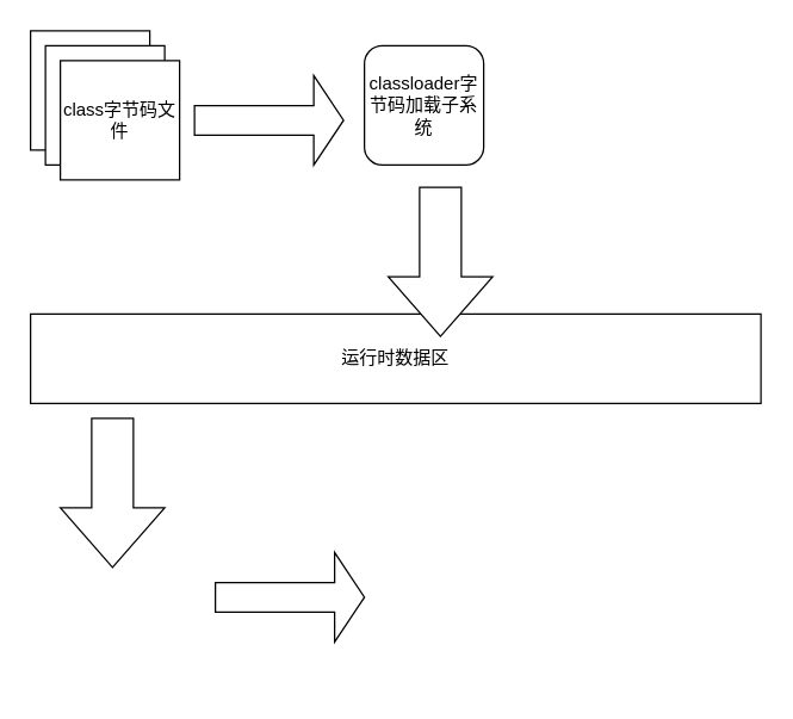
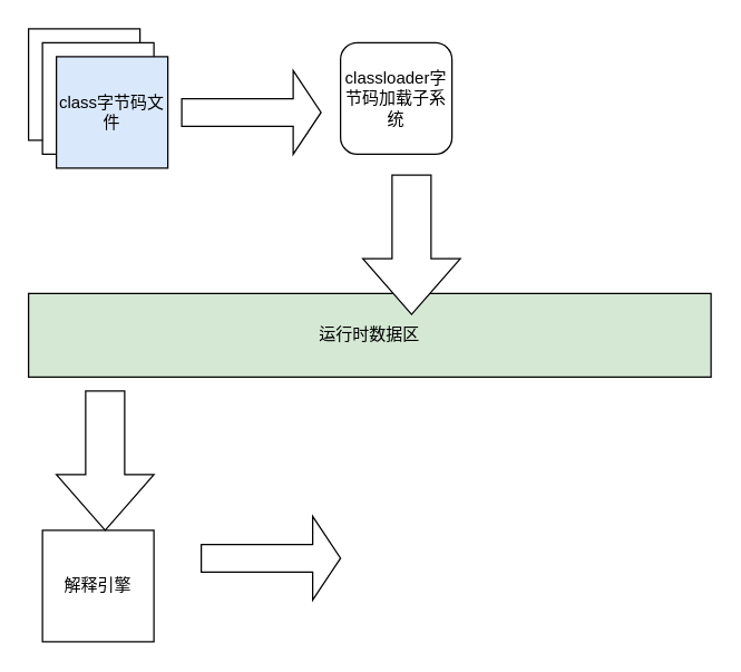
- <mxCell id="4" value="class字节码文件" style="whiteSpace=wrap;html=1;aspect=fixed;" vertex="1" parent="1"><mxGeometry x="40" y="40" width="80" height="80" as="geometry" /></mxCell>
+ <mxCell id="4" value="class字节码文件" style="whiteSpace=wrap;html=1;aspect=fixed;fillColor=#dae8fc;" vertex="1" parent="1"><mxGeometry x="40" y="40" width="80" height="80" as="geometry" /></mxCell>
- <mxCell id="6" value="运行时数据区" style="rounded=0;whiteSpace=wrap;html=1;" vertex="1" parent="1"><mxGeometry x="20" y="210" width="490" height="60" as="geometry" /></mxCell>
+ <mxCell id="6" value="运行时数据区" style="rounded=0;whiteSpace=wrap;html=1;fillColor=#d5e8d4;" vertex="1" parent="1"><mxGeometry x="20" y="210" width="490" height="60" as="geometry" /></mxCell>
+ <mxCell id="7" value="解释引擎" style="whiteSpace=wrap;html=1;aspect=fixed;" vertex="1" parent="1"><mxGeometry x="30" y="380" width="80" height="80" as="geometry" /></mxCell>
